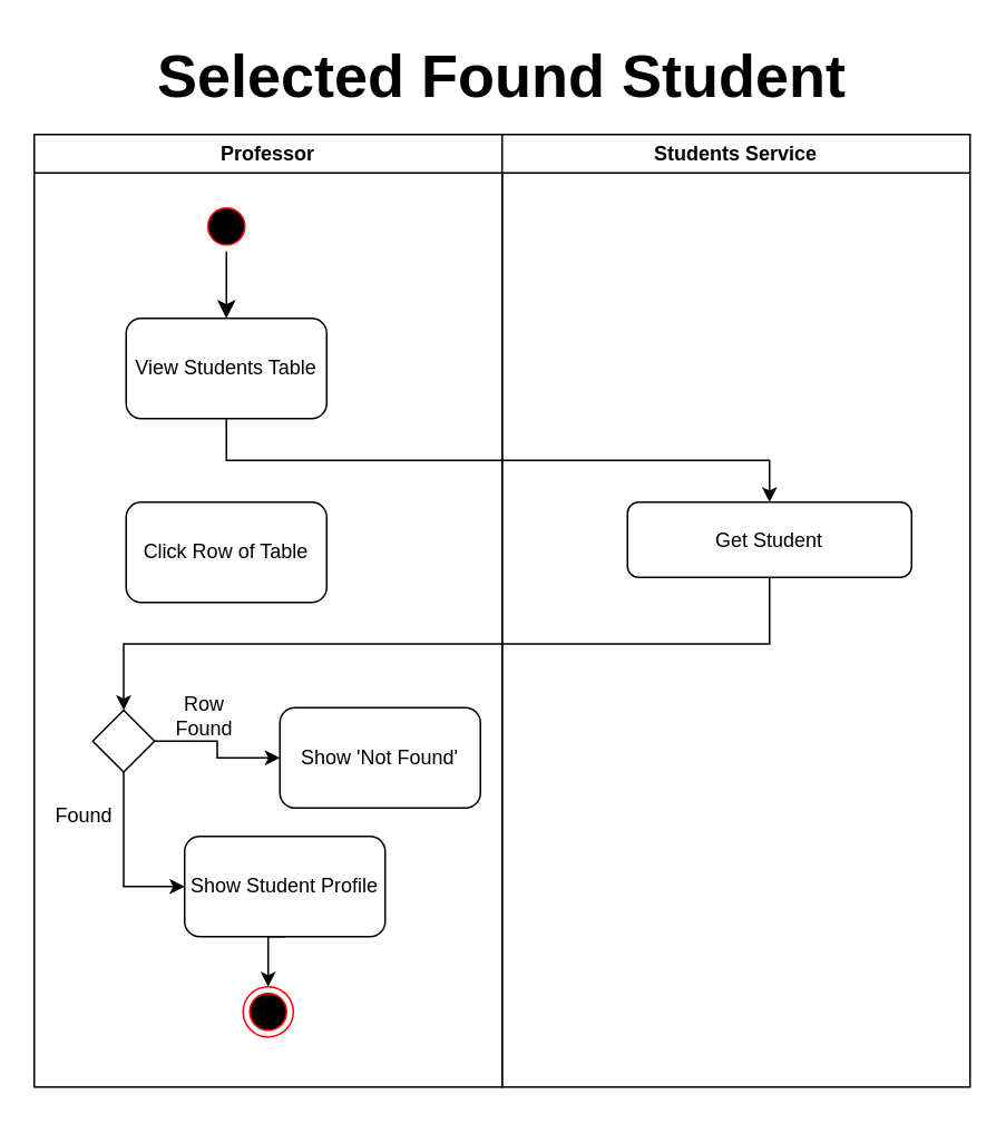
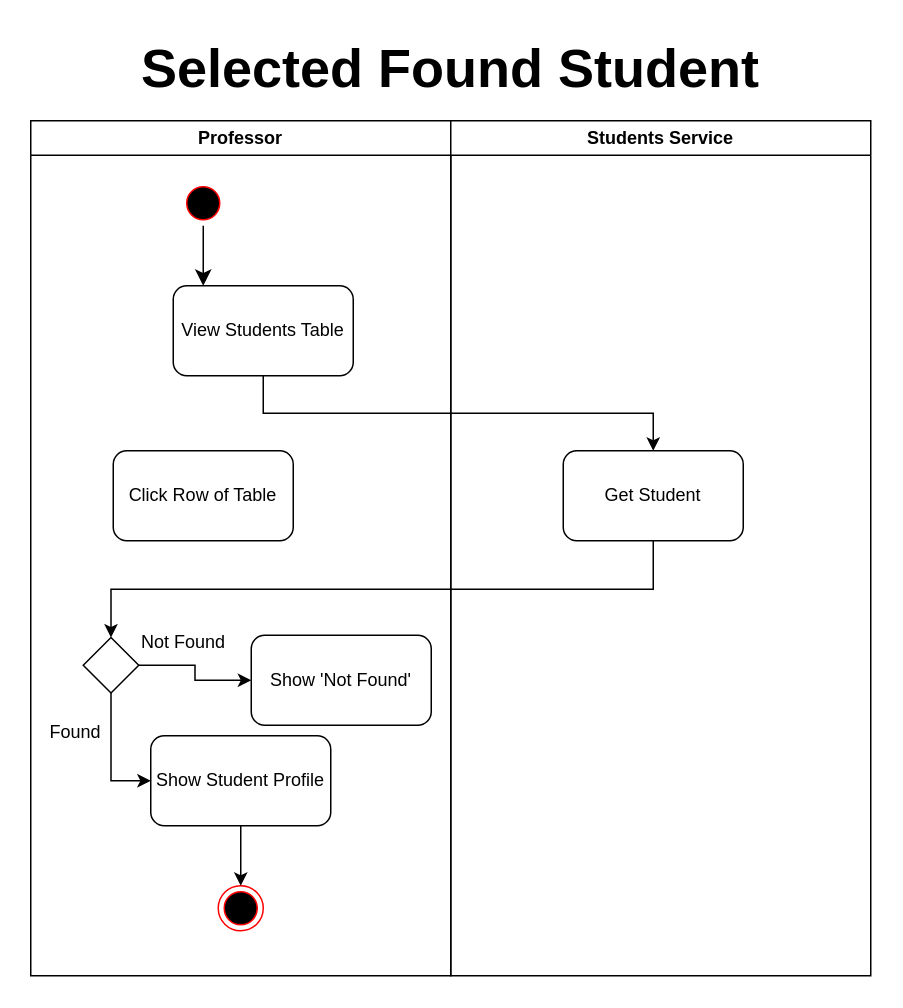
- <mxCell id="6" value="View Students Table" style="rounded=1;whiteSpace=wrap;html=1;" vertex="1" parent="2"><mxGeometry x="55" y="110" width="120" height="60" as="geometry" /></mxCell>
+ <mxCell id="6" value="View Students Table" style="rounded=1;whiteSpace=wrap;html=1;" vertex="1" parent="2"><mxGeometry x="95" y="110" width="120" height="60" as="geometry" /></mxCell>
- <mxCell id="18" value="Get Student" style="rounded=1;whiteSpace=wrap;html=1;" vertex="1" parent="17"><mxGeometry x="75" y="220" width="170" height="45" as="geometry" /></mxCell>
+ <mxCell id="18" value="Get Student" style="rounded=1;whiteSpace=wrap;html=1;" vertex="1" parent="17"><mxGeometry x="75" y="220" width="120" height="60" as="geometry" /></mxCell>
- <mxCell id="15" value="Row Found" style="text;html=1;align=center;verticalAlign=middle;whiteSpace=wrap;rounded=0;" vertex="1" parent="2"><mxGeometry x="72" y="333" width="60" height="30" as="geometry" /></mxCell>
+ <mxCell id="15" value="Not Found" style="text;html=1;align=center;verticalAlign=middle;whiteSpace=wrap;rounded=0;" vertex="1" parent="2"><mxGeometry x="72" y="333" width="60" height="30" as="geometry" /></mxCell>
- <mxCell id="14" value="Show Student Profile" style="rounded=1;whiteSpace=wrap;html=1;" vertex="1" parent="2"><mxGeometry x="90" y="420" width="120" height="60" as="geometry" /></mxCell>
+ <mxCell id="14" value="Show Student Profile" style="rounded=1;whiteSpace=wrap;html=1;" vertex="1" parent="2"><mxGeometry x="80" y="410" width="120" height="60" as="geometry" /></mxCell>
